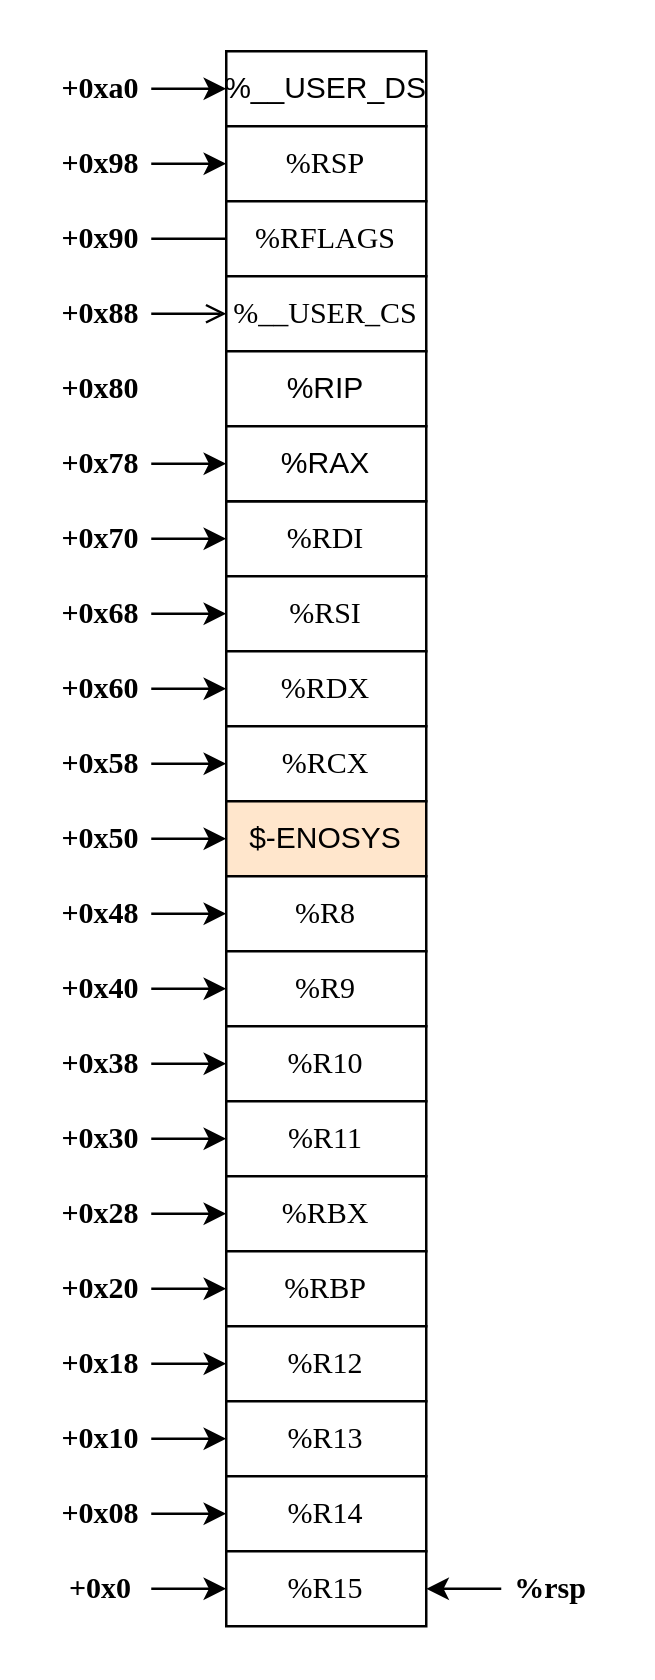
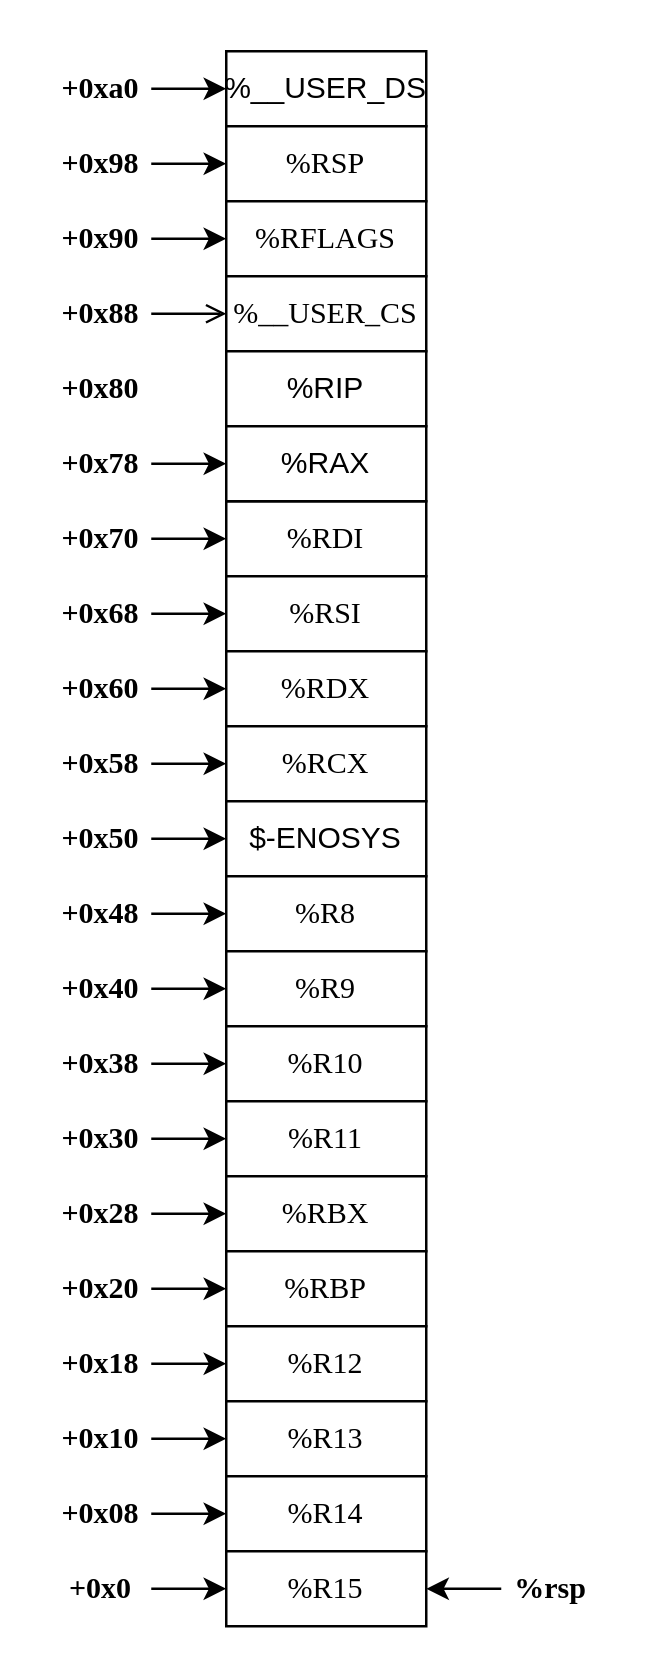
- <mxCell id="9" style="edgeStyle=orthogonalEdgeStyle;rounded=0;orthogonalLoop=1;jettySize=auto;html=1;fontFamily=Lucida Console;endArrow=none;" parent="1" source="10" target="8" edge="1"><mxGeometry relative="1" as="geometry" /></mxCell>
+ <mxCell id="9" style="edgeStyle=orthogonalEdgeStyle;rounded=0;orthogonalLoop=1;jettySize=auto;html=1;fontFamily=Lucida Console;" parent="1" source="10" target="8" edge="1"><mxGeometry relative="1" as="geometry" /></mxCell>
- <mxCell id="52" value="$-ENOSYS" style="rounded=0;whiteSpace=wrap;html=1;fillColor=#ffe6cc;" parent="1" vertex="1"><mxGeometry x="90" y="320" width="80" height="30" as="geometry" /></mxCell>
+ <mxCell id="52" value="$-ENOSYS" style="rounded=0;whiteSpace=wrap;html=1;" parent="1" vertex="1"><mxGeometry x="90" y="320" width="80" height="30" as="geometry" /></mxCell>
